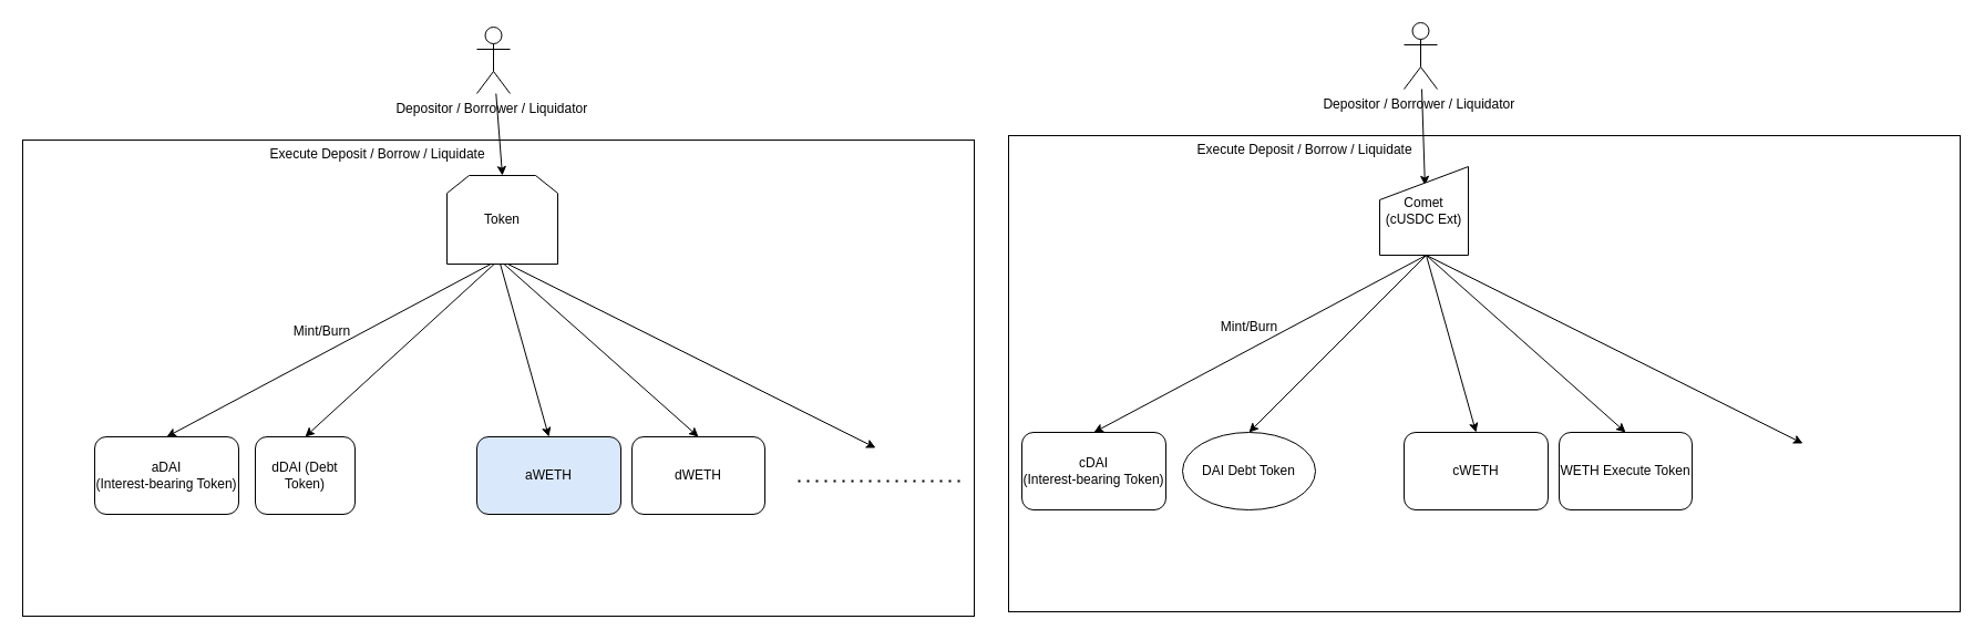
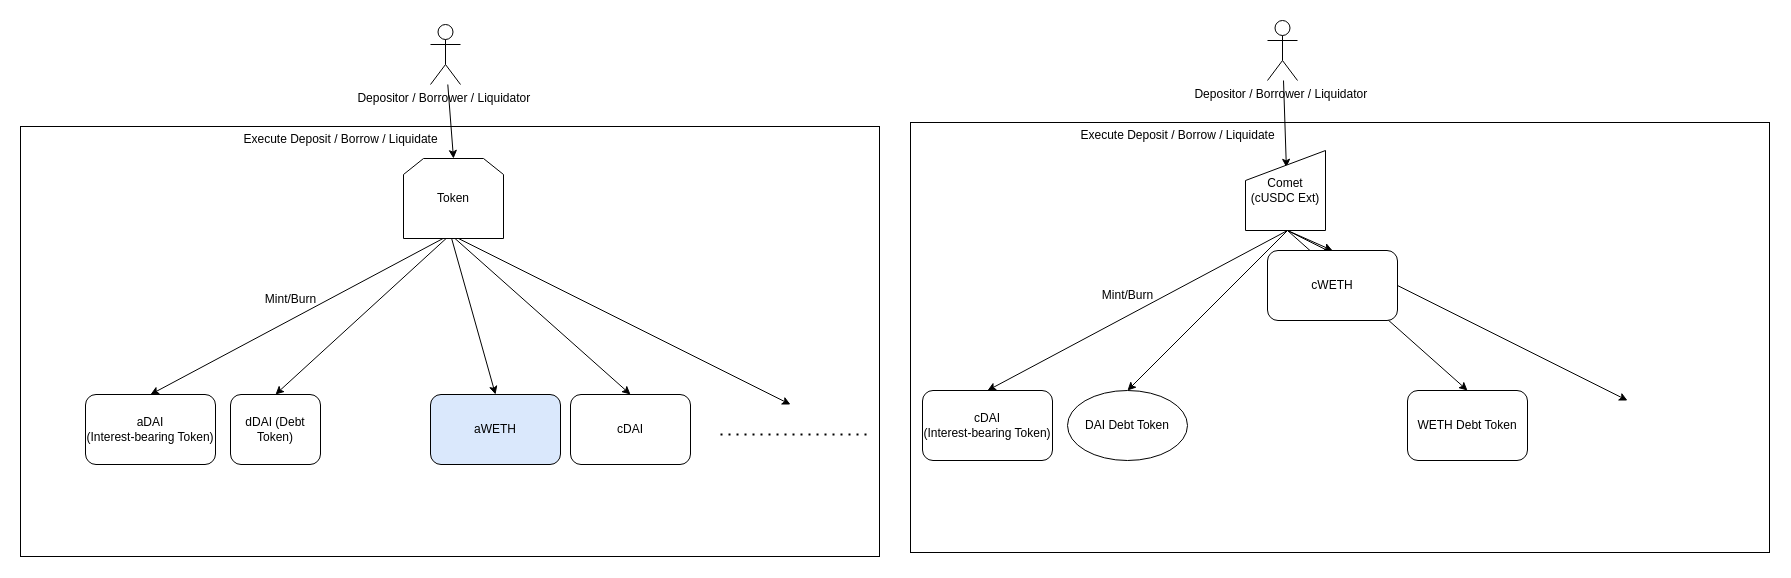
- <mxCell id="26" value="cWETH" style="rounded=1;whiteSpace=wrap;html=1;" parent="1" vertex="1"><mxGeometry x="1267" y="390" width="130" height="70" as="geometry" /></mxCell>
+ <mxCell id="26" value="cWETH" style="rounded=1;whiteSpace=wrap;html=1;" parent="1" vertex="1"><mxGeometry x="1267" y="250" width="130" height="70" as="geometry" /></mxCell>
- <mxCell id="25" value="WETH Execute Token" style="rounded=1;whiteSpace=wrap;html=1;" parent="1" vertex="1"><mxGeometry x="1407" y="390" width="120" height="70" as="geometry" /></mxCell>
+ <mxCell id="25" value="WETH Debt Token" style="rounded=1;whiteSpace=wrap;html=1;" parent="1" vertex="1"><mxGeometry x="1407" y="390" width="120" height="70" as="geometry" /></mxCell>
- <mxCell id="11" value="dWETH" style="rounded=1;whiteSpace=wrap;html=1;" parent="1" vertex="1"><mxGeometry x="570" y="394" width="120" height="70" as="geometry" /></mxCell>
+ <mxCell id="11" value="cDAI" style="rounded=1;whiteSpace=wrap;html=1;" parent="1" vertex="1"><mxGeometry x="570" y="394" width="120" height="70" as="geometry" /></mxCell>
